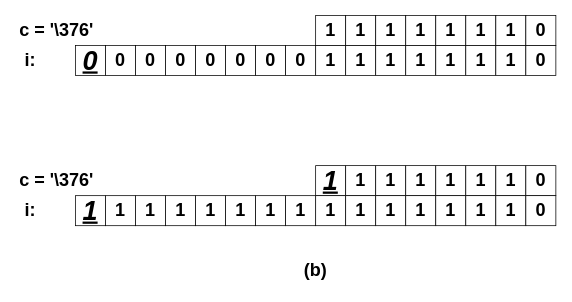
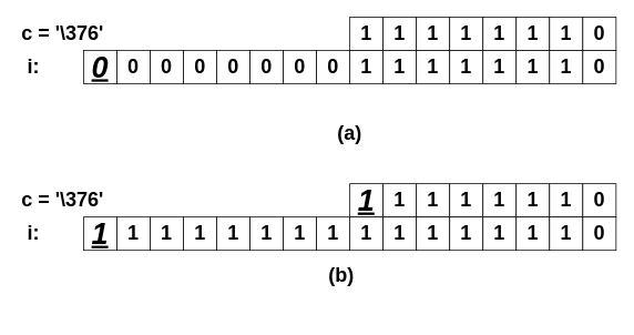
+ <mxCell id="28" value="&lt;font style=&quot;font-size: 24px&quot;&gt;&lt;b&gt;(a)&lt;/b&gt;&lt;/font&gt;" style="text;html=1;strokeColor=none;fillColor=none;align=center;verticalAlign=middle;whiteSpace=wrap;rounded=0;" vertex="1" parent="1"><mxGeometry x="400" y="140" width="40" height="40" as="geometry" /></mxCell>
- <mxCell id="55" value="&lt;font style=&quot;font-size: 24px&quot;&gt;&lt;b&gt;(b)&lt;/b&gt;&lt;/font&gt;" style="text;html=1;strokeColor=none;fillColor=none;align=center;verticalAlign=middle;whiteSpace=wrap;rounded=0;" vertex="1" parent="1"><mxGeometry x="400" y="340" width="40" height="40" as="geometry" /></mxCell>
+ <mxCell id="55" value="&lt;font style=&quot;font-size: 24px&quot;&gt;&lt;b&gt;(b)&lt;/b&gt;&lt;/font&gt;" style="text;html=1;strokeColor=none;fillColor=none;align=center;verticalAlign=middle;whiteSpace=wrap;rounded=0;" vertex="1" parent="1"><mxGeometry x="390" y="310" width="40" height="40" as="geometry" /></mxCell>
